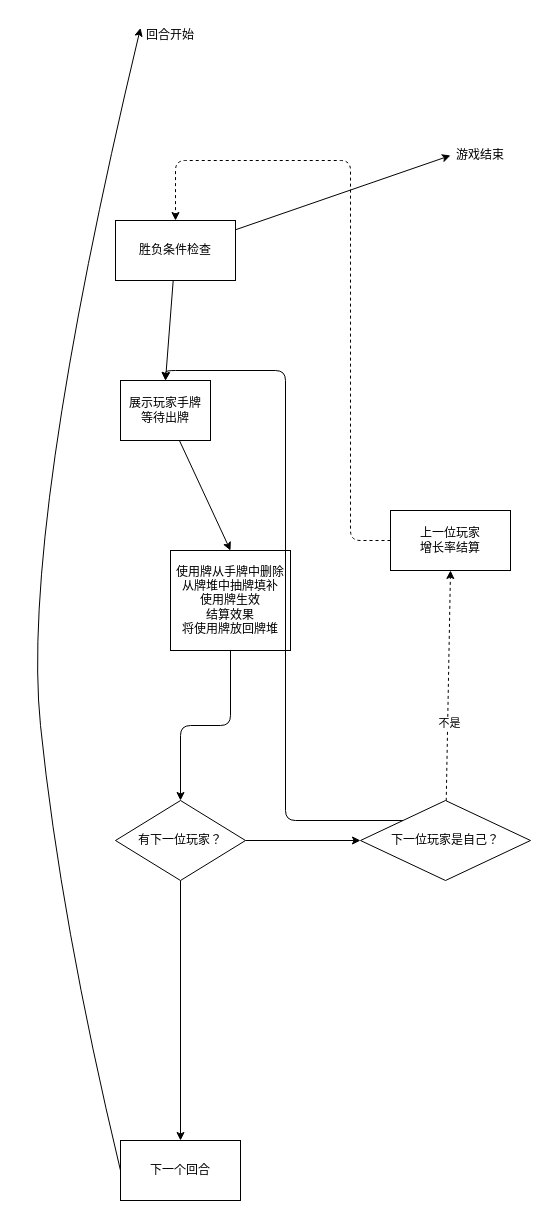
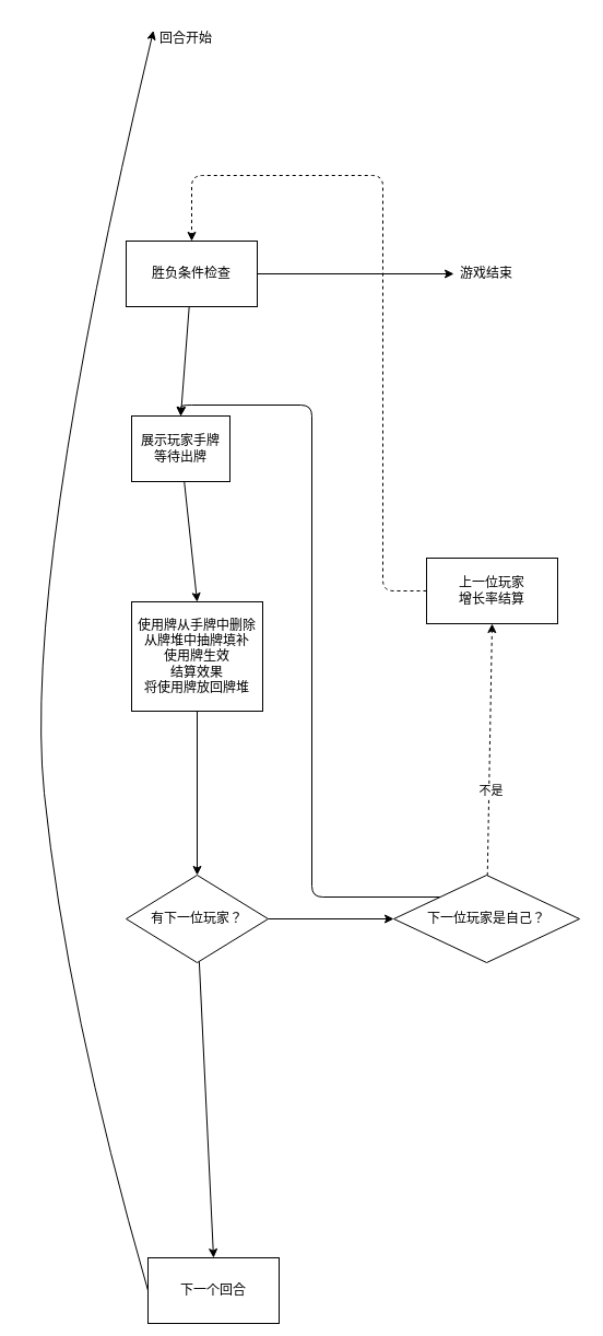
- <mxCell id="15" value="游戏结束" style="text;html=1;strokeColor=none;fillColor=none;align=center;verticalAlign=middle;whiteSpace=wrap;rounded=0;" vertex="1" parent="1"><mxGeometry x="450" y="140" width="60" height="30" as="geometry" /></mxCell>
+ <mxCell id="15" value="游戏结束" style="text;html=1;strokeColor=none;fillColor=none;align=center;verticalAlign=middle;whiteSpace=wrap;rounded=0;" vertex="1" parent="1"><mxGeometry x="415" y="235" width="60" height="30" as="geometry" /></mxCell>
- <mxCell id="6" value="使用牌从手牌中删除&lt;br&gt;从牌堆中抽牌填补&lt;br&gt;使用牌生效&lt;br&gt;结算效果&lt;br&gt;将使用牌放回牌堆" style="rounded=0;whiteSpace=wrap;html=1;" vertex="1" parent="1"><mxGeometry x="170" y="550" width="120" height="100" as="geometry" /></mxCell>
+ <mxCell id="6" value="使用牌从手牌中删除&lt;br&gt;从牌堆中抽牌填补&lt;br&gt;使用牌生效&lt;br&gt;结算效果&lt;br&gt;将使用牌放回牌堆" style="rounded=0;whiteSpace=wrap;html=1;" vertex="1" parent="1"><mxGeometry x="120" y="550" width="120" height="100" as="geometry" /></mxCell>
- <mxCell id="7" value="下一个回合" style="rounded=0;whiteSpace=wrap;html=1;" vertex="1" parent="1"><mxGeometry x="120" y="1140" width="120" height="60" as="geometry" /></mxCell>
+ <mxCell id="7" value="下一个回合" style="rounded=0;whiteSpace=wrap;html=1;" vertex="1" parent="1"><mxGeometry x="135" y="1150" width="120" height="60" as="geometry" /></mxCell>
